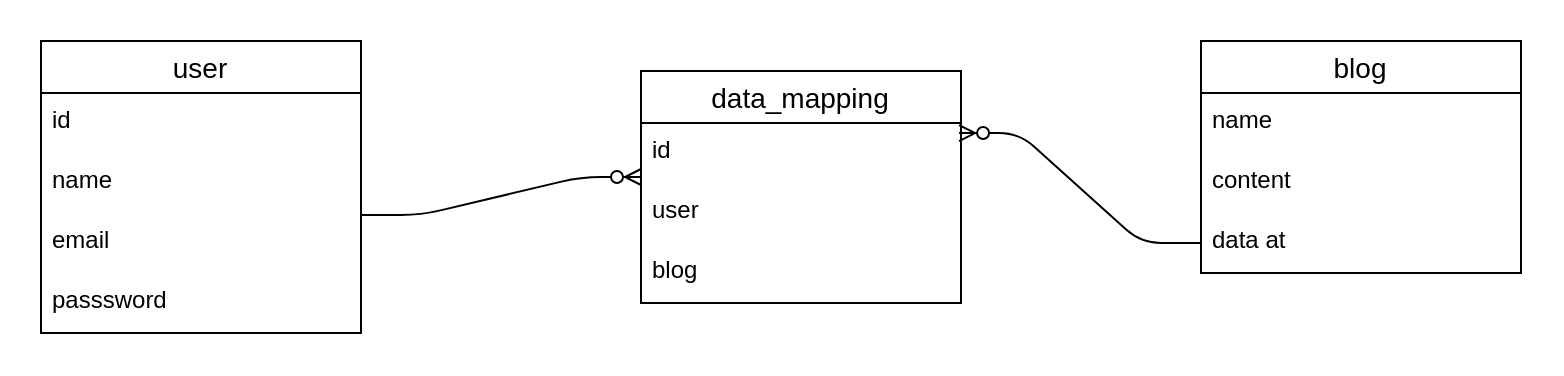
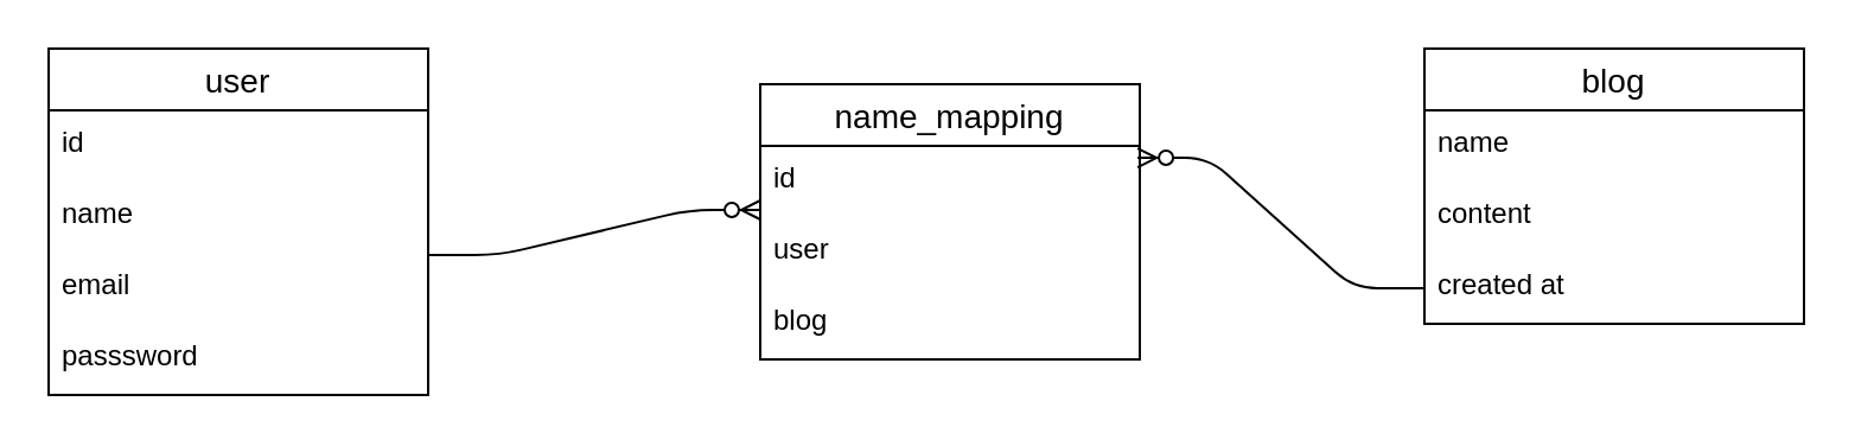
- <mxCell id="11" value="data_mapping" style="swimlane;fontStyle=0;childLayout=stackLayout;horizontal=1;startSize=26;horizontalStack=0;resizeParent=1;resizeParentMax=0;resizeLast=0;collapsible=1;marginBottom=0;align=center;fontSize=14;" parent="1" vertex="1"><mxGeometry x="320" y="35" width="160" height="116" as="geometry" /></mxCell>
+ <mxCell id="11" value="name_mapping" style="swimlane;fontStyle=0;childLayout=stackLayout;horizontal=1;startSize=26;horizontalStack=0;resizeParent=1;resizeParentMax=0;resizeLast=0;collapsible=1;marginBottom=0;align=center;fontSize=14;" parent="1" vertex="1"><mxGeometry x="320" y="35" width="160" height="116" as="geometry" /></mxCell>
- <mxCell id="5" value="data at" style="text;strokeColor=none;fillColor=none;spacingLeft=4;spacingRight=4;overflow=hidden;rotatable=0;points=[[0,0.5],[1,0.5]];portConstraint=eastwest;fontSize=12;" parent="2" vertex="1"><mxGeometry y="86" width="160" height="30" as="geometry" /></mxCell>
+ <mxCell id="5" value="created at" style="text;strokeColor=none;fillColor=none;spacingLeft=4;spacingRight=4;overflow=hidden;rotatable=0;points=[[0,0.5],[1,0.5]];portConstraint=eastwest;fontSize=12;" parent="2" vertex="1"><mxGeometry y="86" width="160" height="30" as="geometry" /></mxCell>
